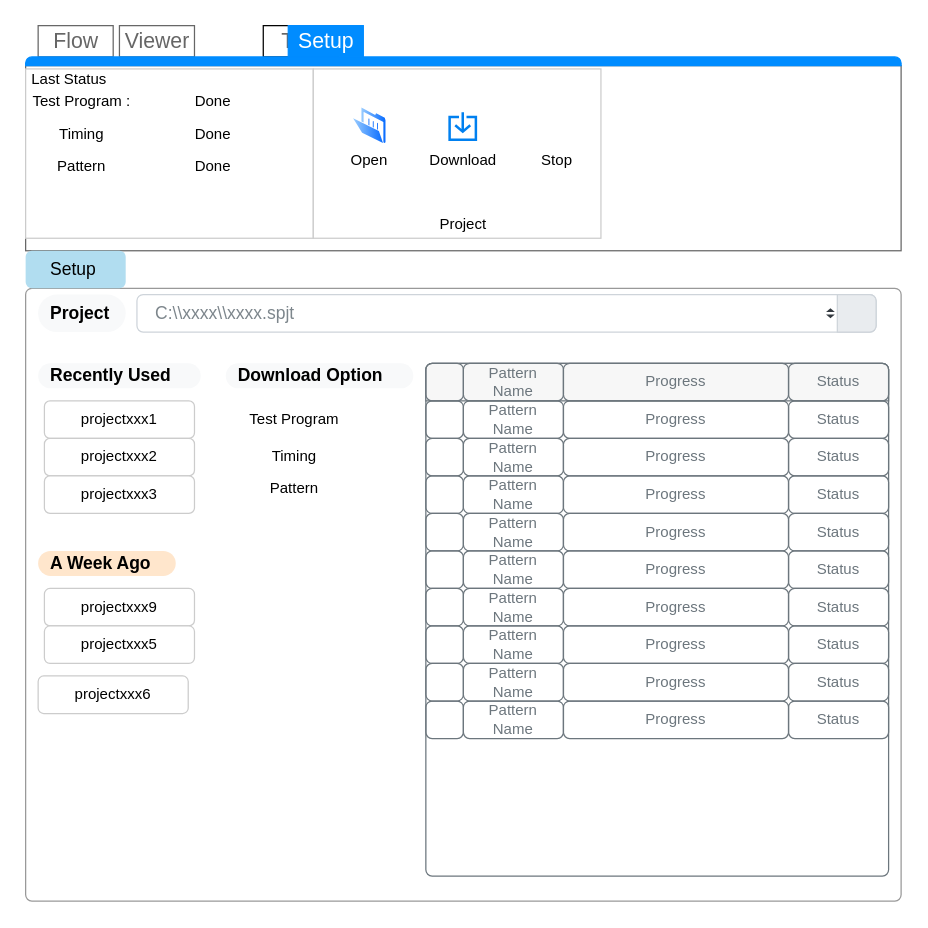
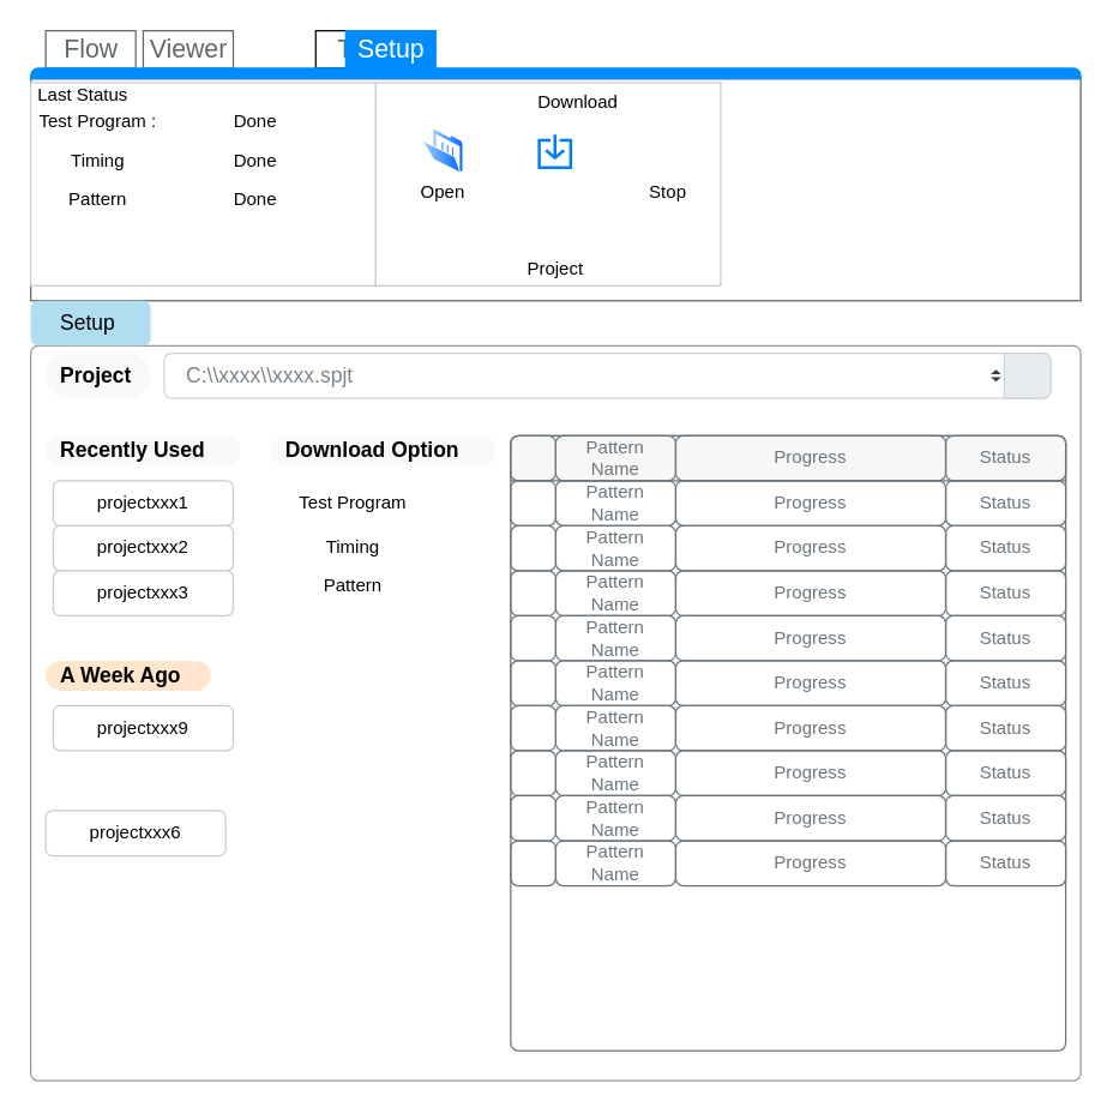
- <mxCell id="20" value="Download" style="text;html=1;strokeColor=none;fillColor=none;align=center;verticalAlign=middle;whiteSpace=wrap;rounded=0;shadow=0;sketch=0;" vertex="1" parent="8"><mxGeometry x="320" y="64.904" width="60" height="17.308" as="geometry" /></mxCell>
+ <mxCell id="20" value="Download" style="text;html=1;strokeColor=none;fillColor=none;align=center;verticalAlign=middle;whiteSpace=wrap;rounded=0;shadow=0;sketch=0;" vertex="1" parent="8"><mxGeometry x="335" y="4.904" width="60" height="17.308" as="geometry" /></mxCell>
- <mxCell id="38" value="projectxxx5" style="rounded=1;whiteSpace=wrap;html=1;shadow=0;sketch=0;strokeColor=#CCCCCC;" vertex="1" parent="1"><mxGeometry x="35" y="500" width="120" height="30" as="geometry" /></mxCell>
